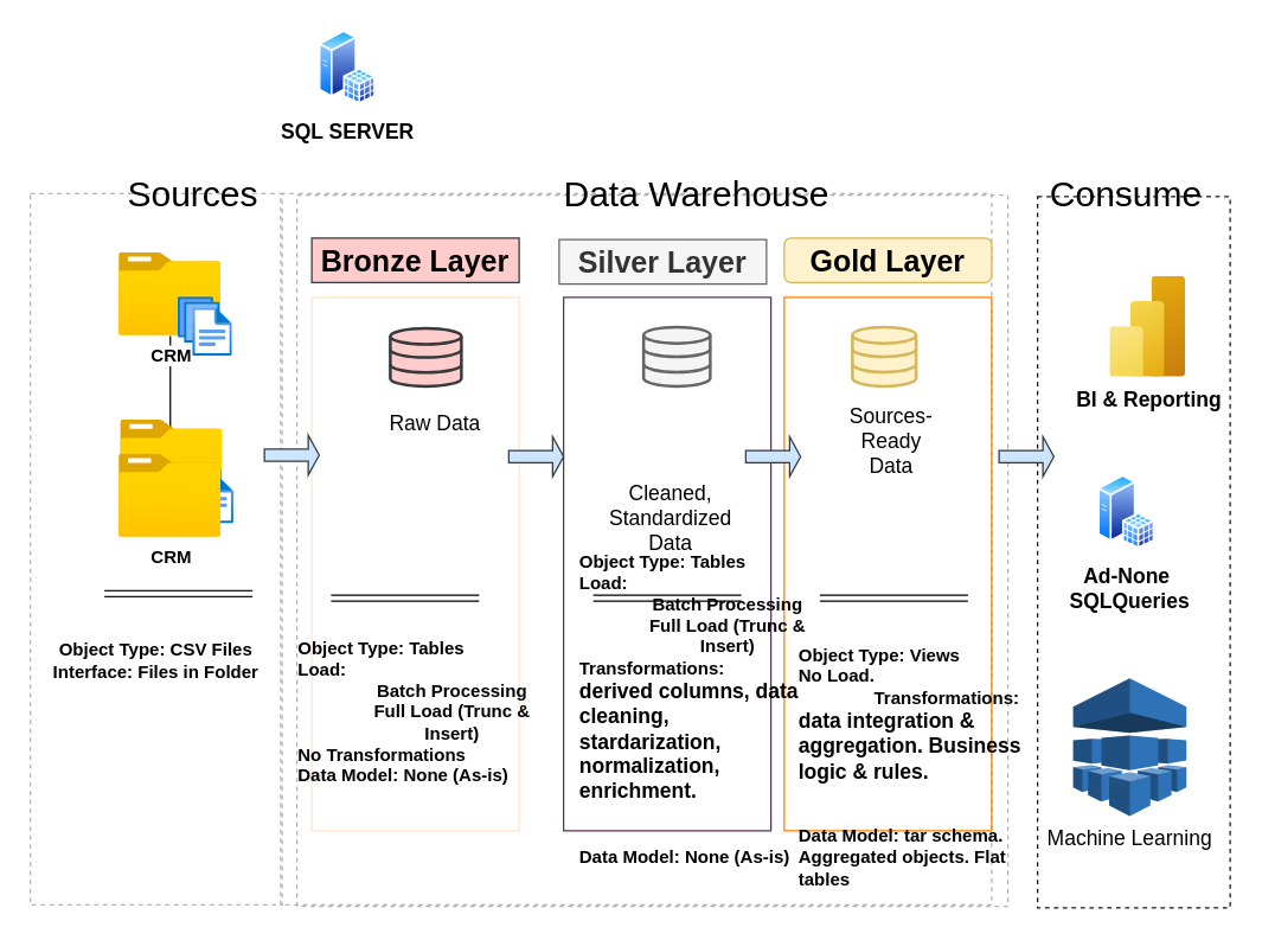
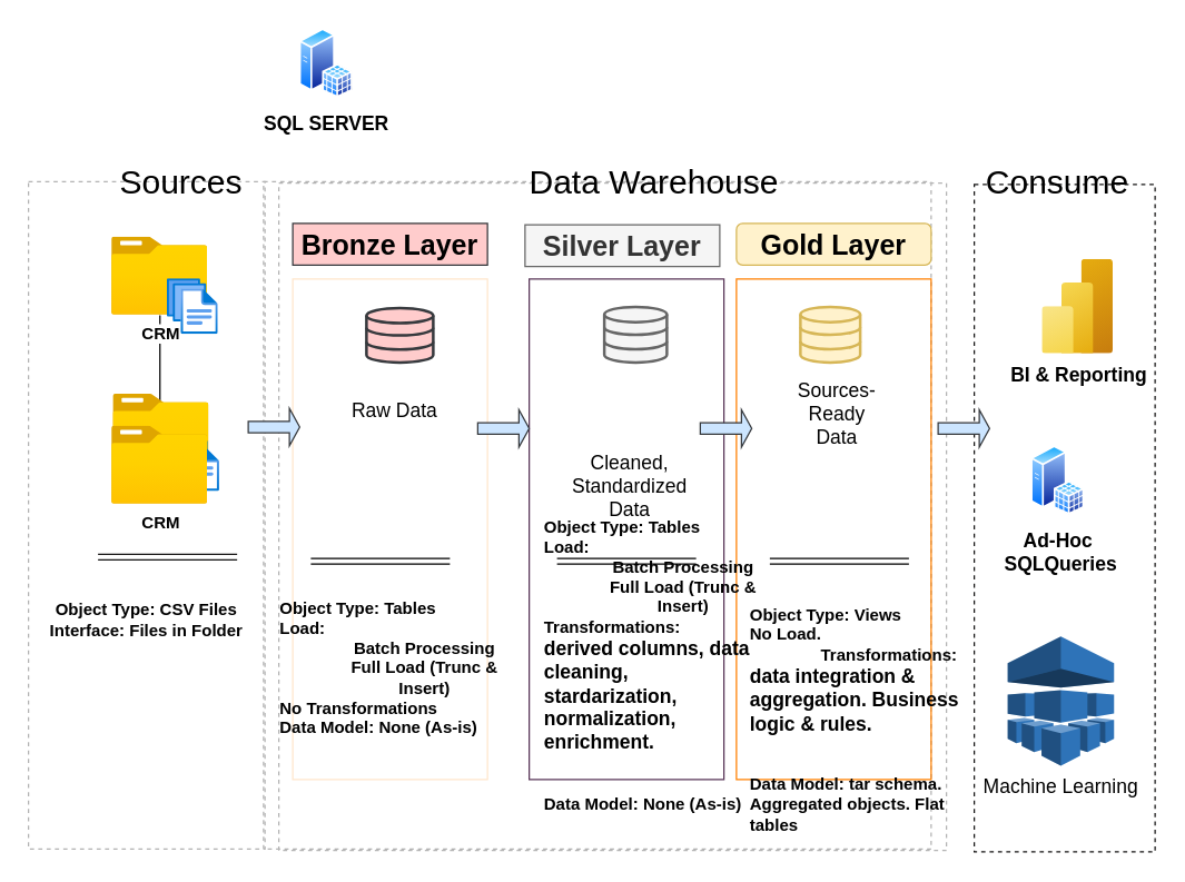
- <mxCell id="28" value="&lt;font style=&quot;font-size: 14px;&quot;&gt;Raw Data&lt;/font&gt;" style="text;html=1;align=center;verticalAlign=middle;whiteSpace=wrap;rounded=0;" parent="1" vertex="1"><mxGeometry x="257" y="270" width="73" height="30" as="geometry" /></mxCell>
+ <mxCell id="28" value="&lt;font style=&quot;font-size: 14px;&quot;&gt;Raw Data&lt;/font&gt;" style="text;html=1;align=center;verticalAlign=middle;whiteSpace=wrap;rounded=0;" parent="1" vertex="1"><mxGeometry x="247" y="280" width="73" height="30" as="geometry" /></mxCell>
- <mxCell id="39" value="&lt;font style=&quot;font-size: 14px;&quot;&gt;&lt;b&gt;Ad-None&lt;br&gt;&amp;nbsp;SQLQueries&lt;/b&gt;&lt;/font&gt;" style="image;aspect=fixed;perimeter=ellipsePerimeter;html=1;align=center;shadow=0;dashed=0;spacingTop=3;image=img/lib/active_directory/sql_server.svg;" parent="1" vertex="1"><mxGeometry x="741" y="320" width="38.5" height="50" as="geometry" /></mxCell>
+ <mxCell id="39" value="&lt;font style=&quot;font-size: 14px;&quot;&gt;&lt;b&gt;Ad-Hoc&lt;br&gt;&amp;nbsp;SQLQueries&lt;/b&gt;&lt;/font&gt;" style="image;aspect=fixed;perimeter=ellipsePerimeter;html=1;align=center;shadow=0;dashed=0;spacingTop=3;image=img/lib/active_directory/sql_server.svg;" parent="1" vertex="1"><mxGeometry x="741" y="320" width="38.5" height="50" as="geometry" /></mxCell>
